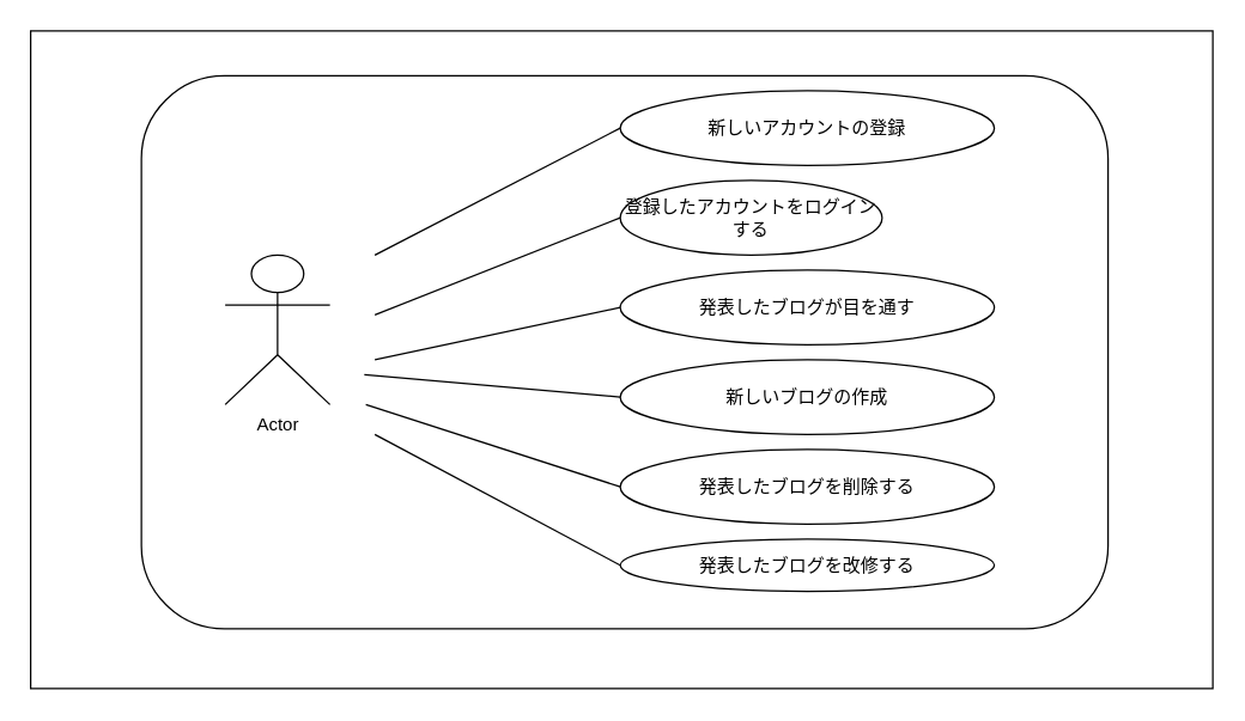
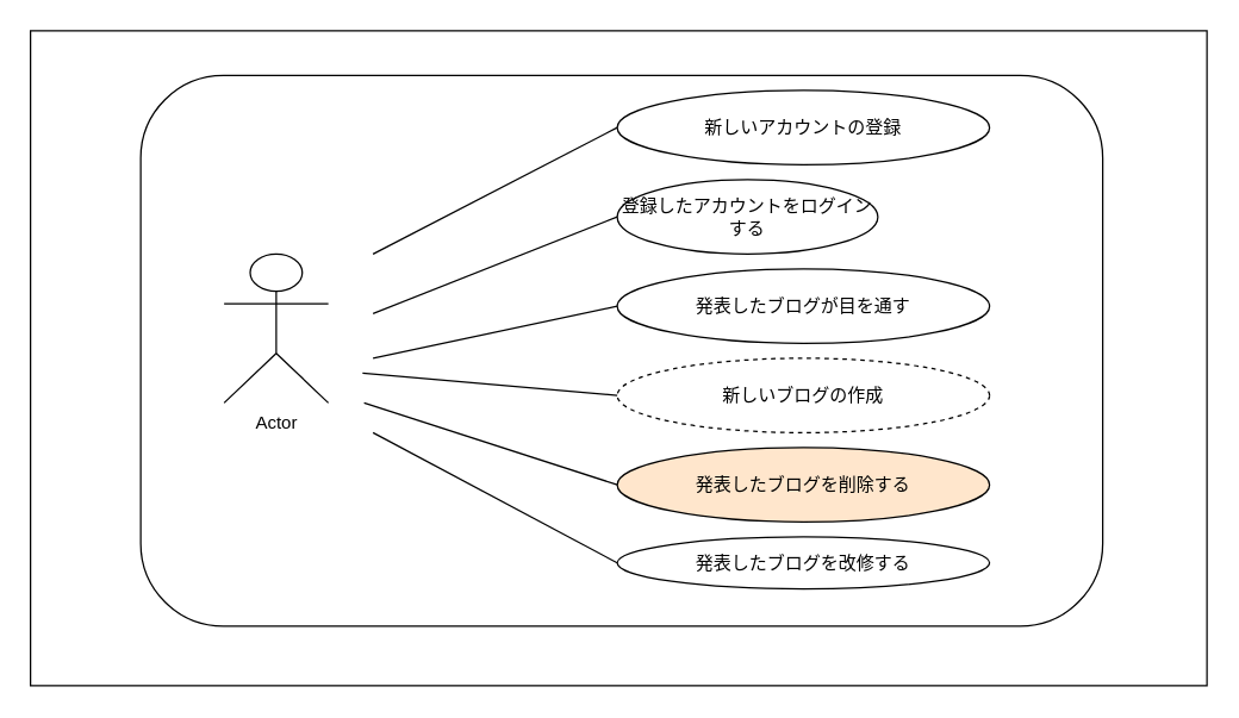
- <mxCell id="13" value="新しいブログの作成" style="ellipse;whiteSpace=wrap;html=1;" vertex="1" parent="1"><mxGeometry x="414" y="240" width="250" height="50" as="geometry" /></mxCell>
+ <mxCell id="13" value="新しいブログの作成" style="ellipse;whiteSpace=wrap;html=1;dashed=1;" vertex="1" parent="1"><mxGeometry x="414" y="240" width="250" height="50" as="geometry" /></mxCell>
- <mxCell id="14" value="発表したブログを削除する" style="ellipse;whiteSpace=wrap;html=1;" vertex="1" parent="1"><mxGeometry x="414" y="300" width="250" height="50" as="geometry" /></mxCell>
+ <mxCell id="14" value="発表したブログを削除する" style="ellipse;whiteSpace=wrap;html=1;fillColor=#ffe6cc;" vertex="1" parent="1"><mxGeometry x="414" y="300" width="250" height="50" as="geometry" /></mxCell>
